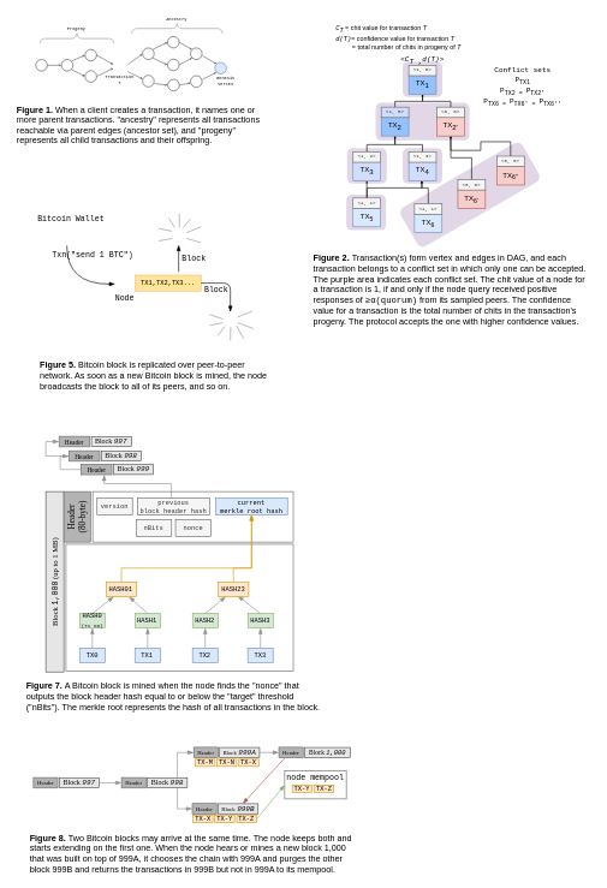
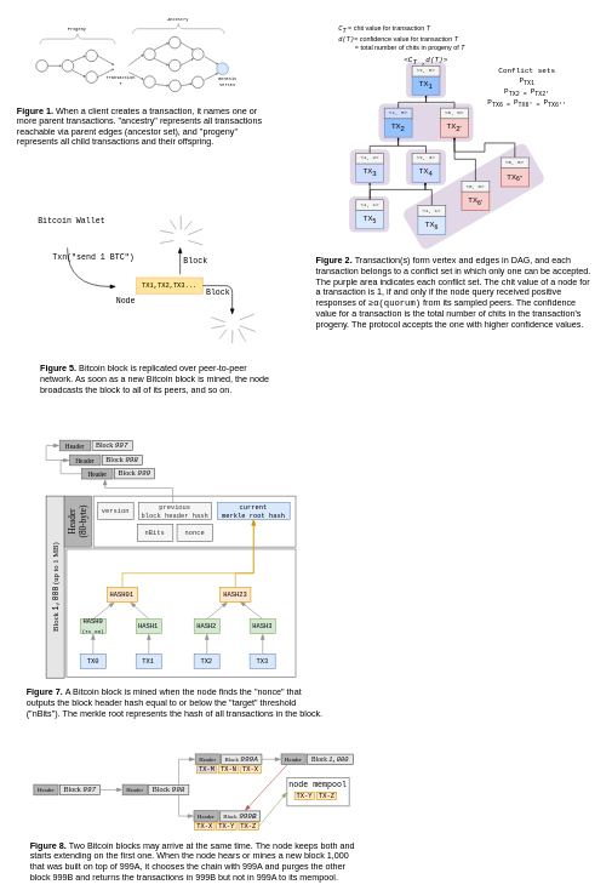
- <mxCell id="104" value="&lt;font face=&quot;Courier New&quot; style=&quot;font-size: 9px&quot;&gt;TX-M&lt;/font&gt;" style="rounded=0;whiteSpace=wrap;html=1;strokeColor=#d79b00;fontSize=9;fillColor=#ffe6cc;" parent="1" vertex="1"><mxGeometry x="269.83" y="1052" width="27.55" height="10" as="geometry" /></mxCell>
+ <mxCell id="104" value="&lt;font face=&quot;Courier New&quot; style=&quot;font-size: 9px&quot;&gt;TX-M&lt;/font&gt;" style="rounded=0;whiteSpace=wrap;html=1;strokeColor=#d79b00;fontSize=9;fillColor=#e2d7e7;" parent="1" vertex="1"><mxGeometry x="269.83" y="1052" width="27.55" height="10" as="geometry" /></mxCell>
